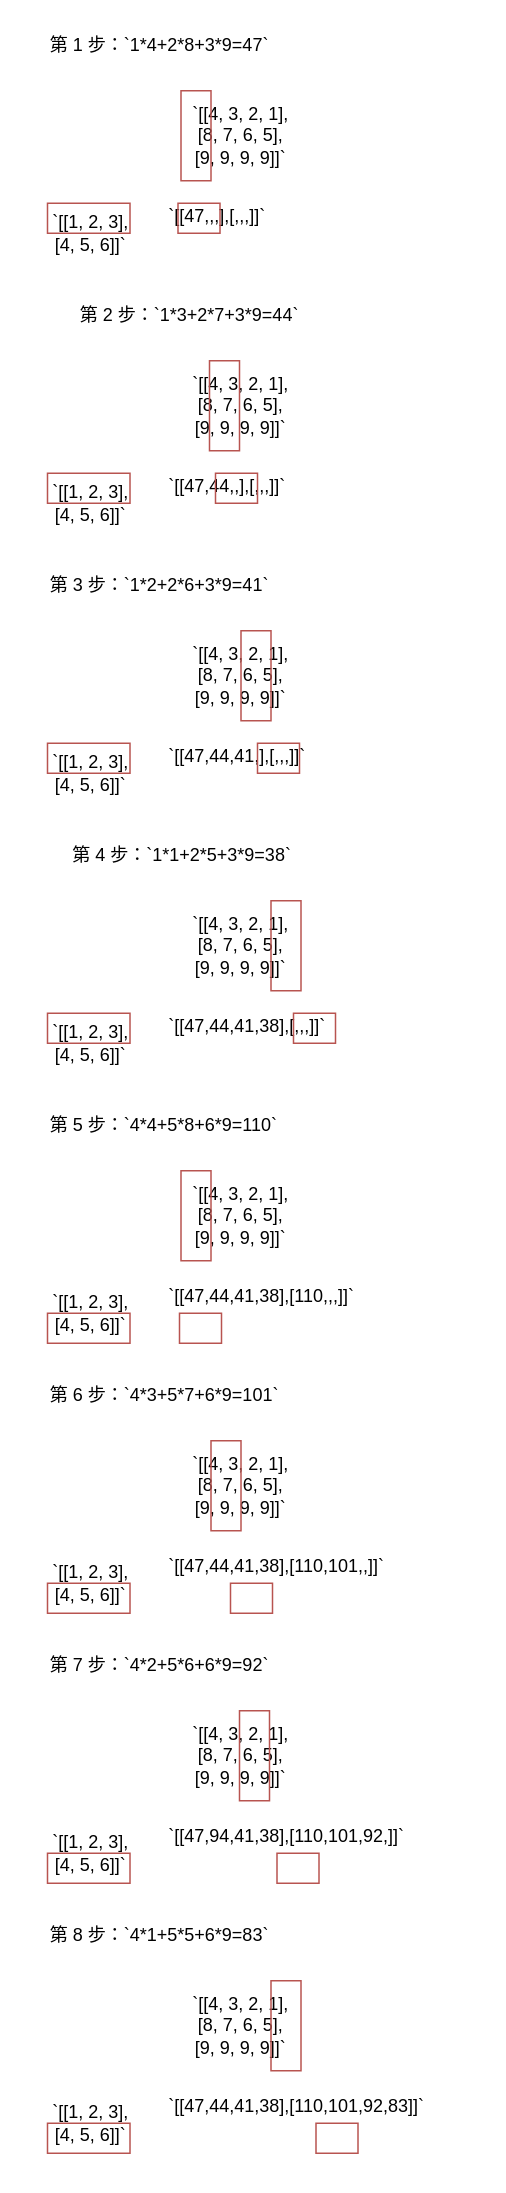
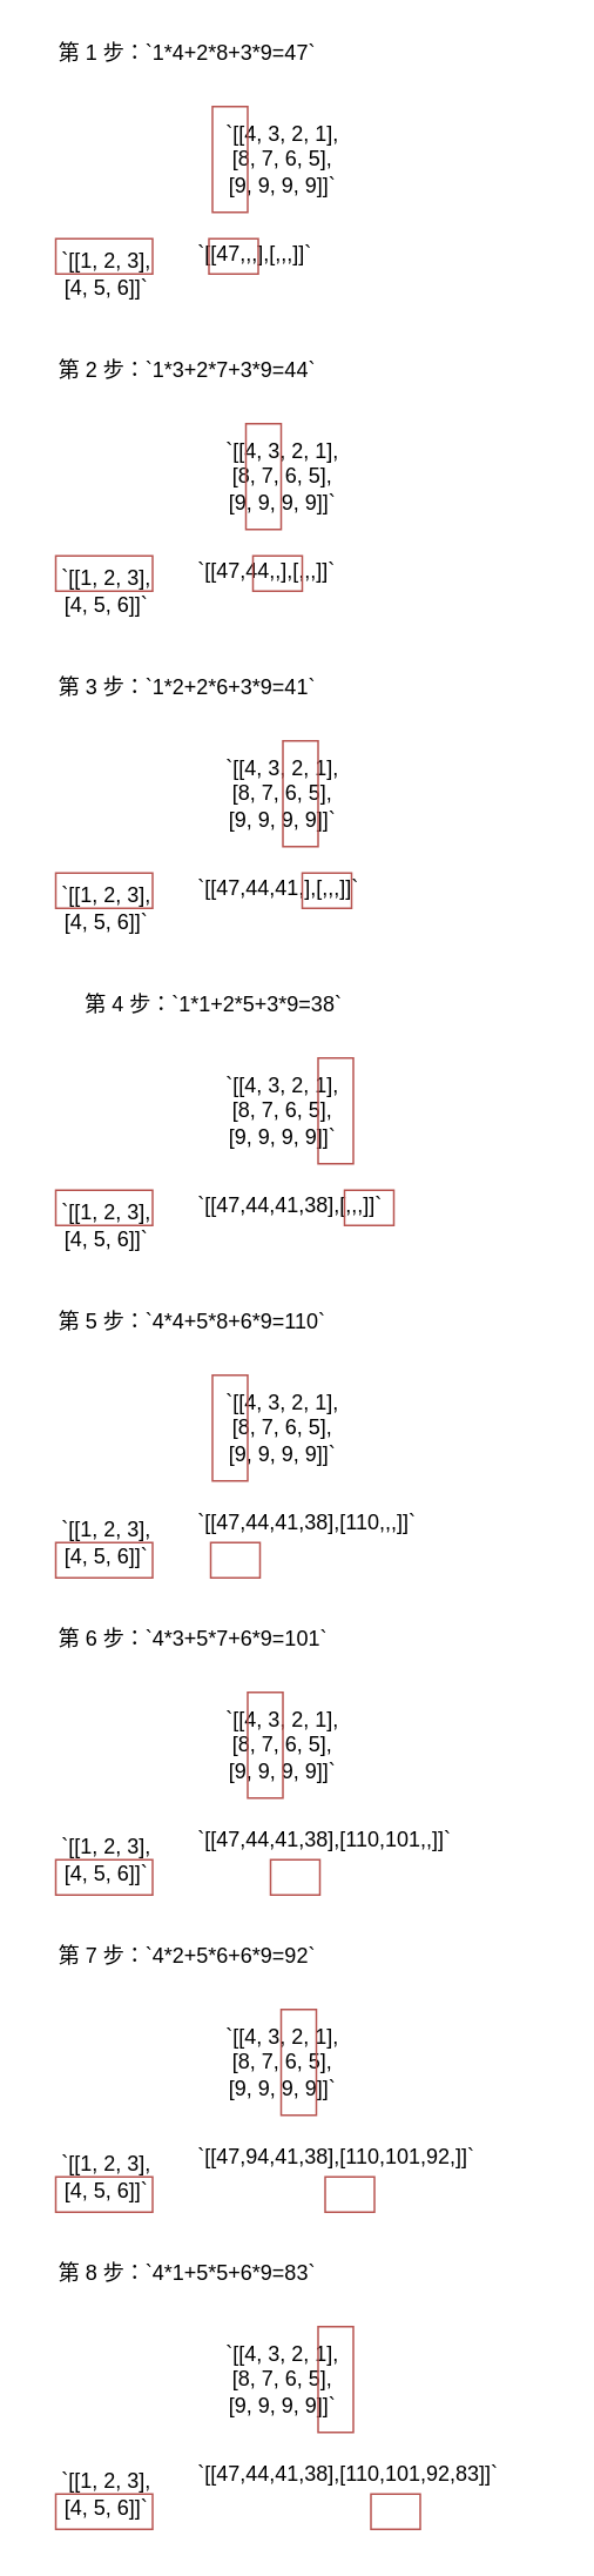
- <mxCell id="15" value="第 2 步：`1*3+2*7+3*9=44`" style="text;html=1;strokeColor=none;fillColor=none;align=left;verticalAlign=middle;whiteSpace=wrap;rounded=0;" vertex="1" parent="1"><mxGeometry x="51" y="200" width="269" height="20" as="geometry" /></mxCell>
+ <mxCell id="15" value="第 2 步：`1*3+2*7+3*9=44`" style="text;html=1;strokeColor=none;fillColor=none;align=left;verticalAlign=middle;whiteSpace=wrap;rounded=0;" vertex="1" parent="1"><mxGeometry x="31" y="200" width="269" height="20" as="geometry" /></mxCell>
